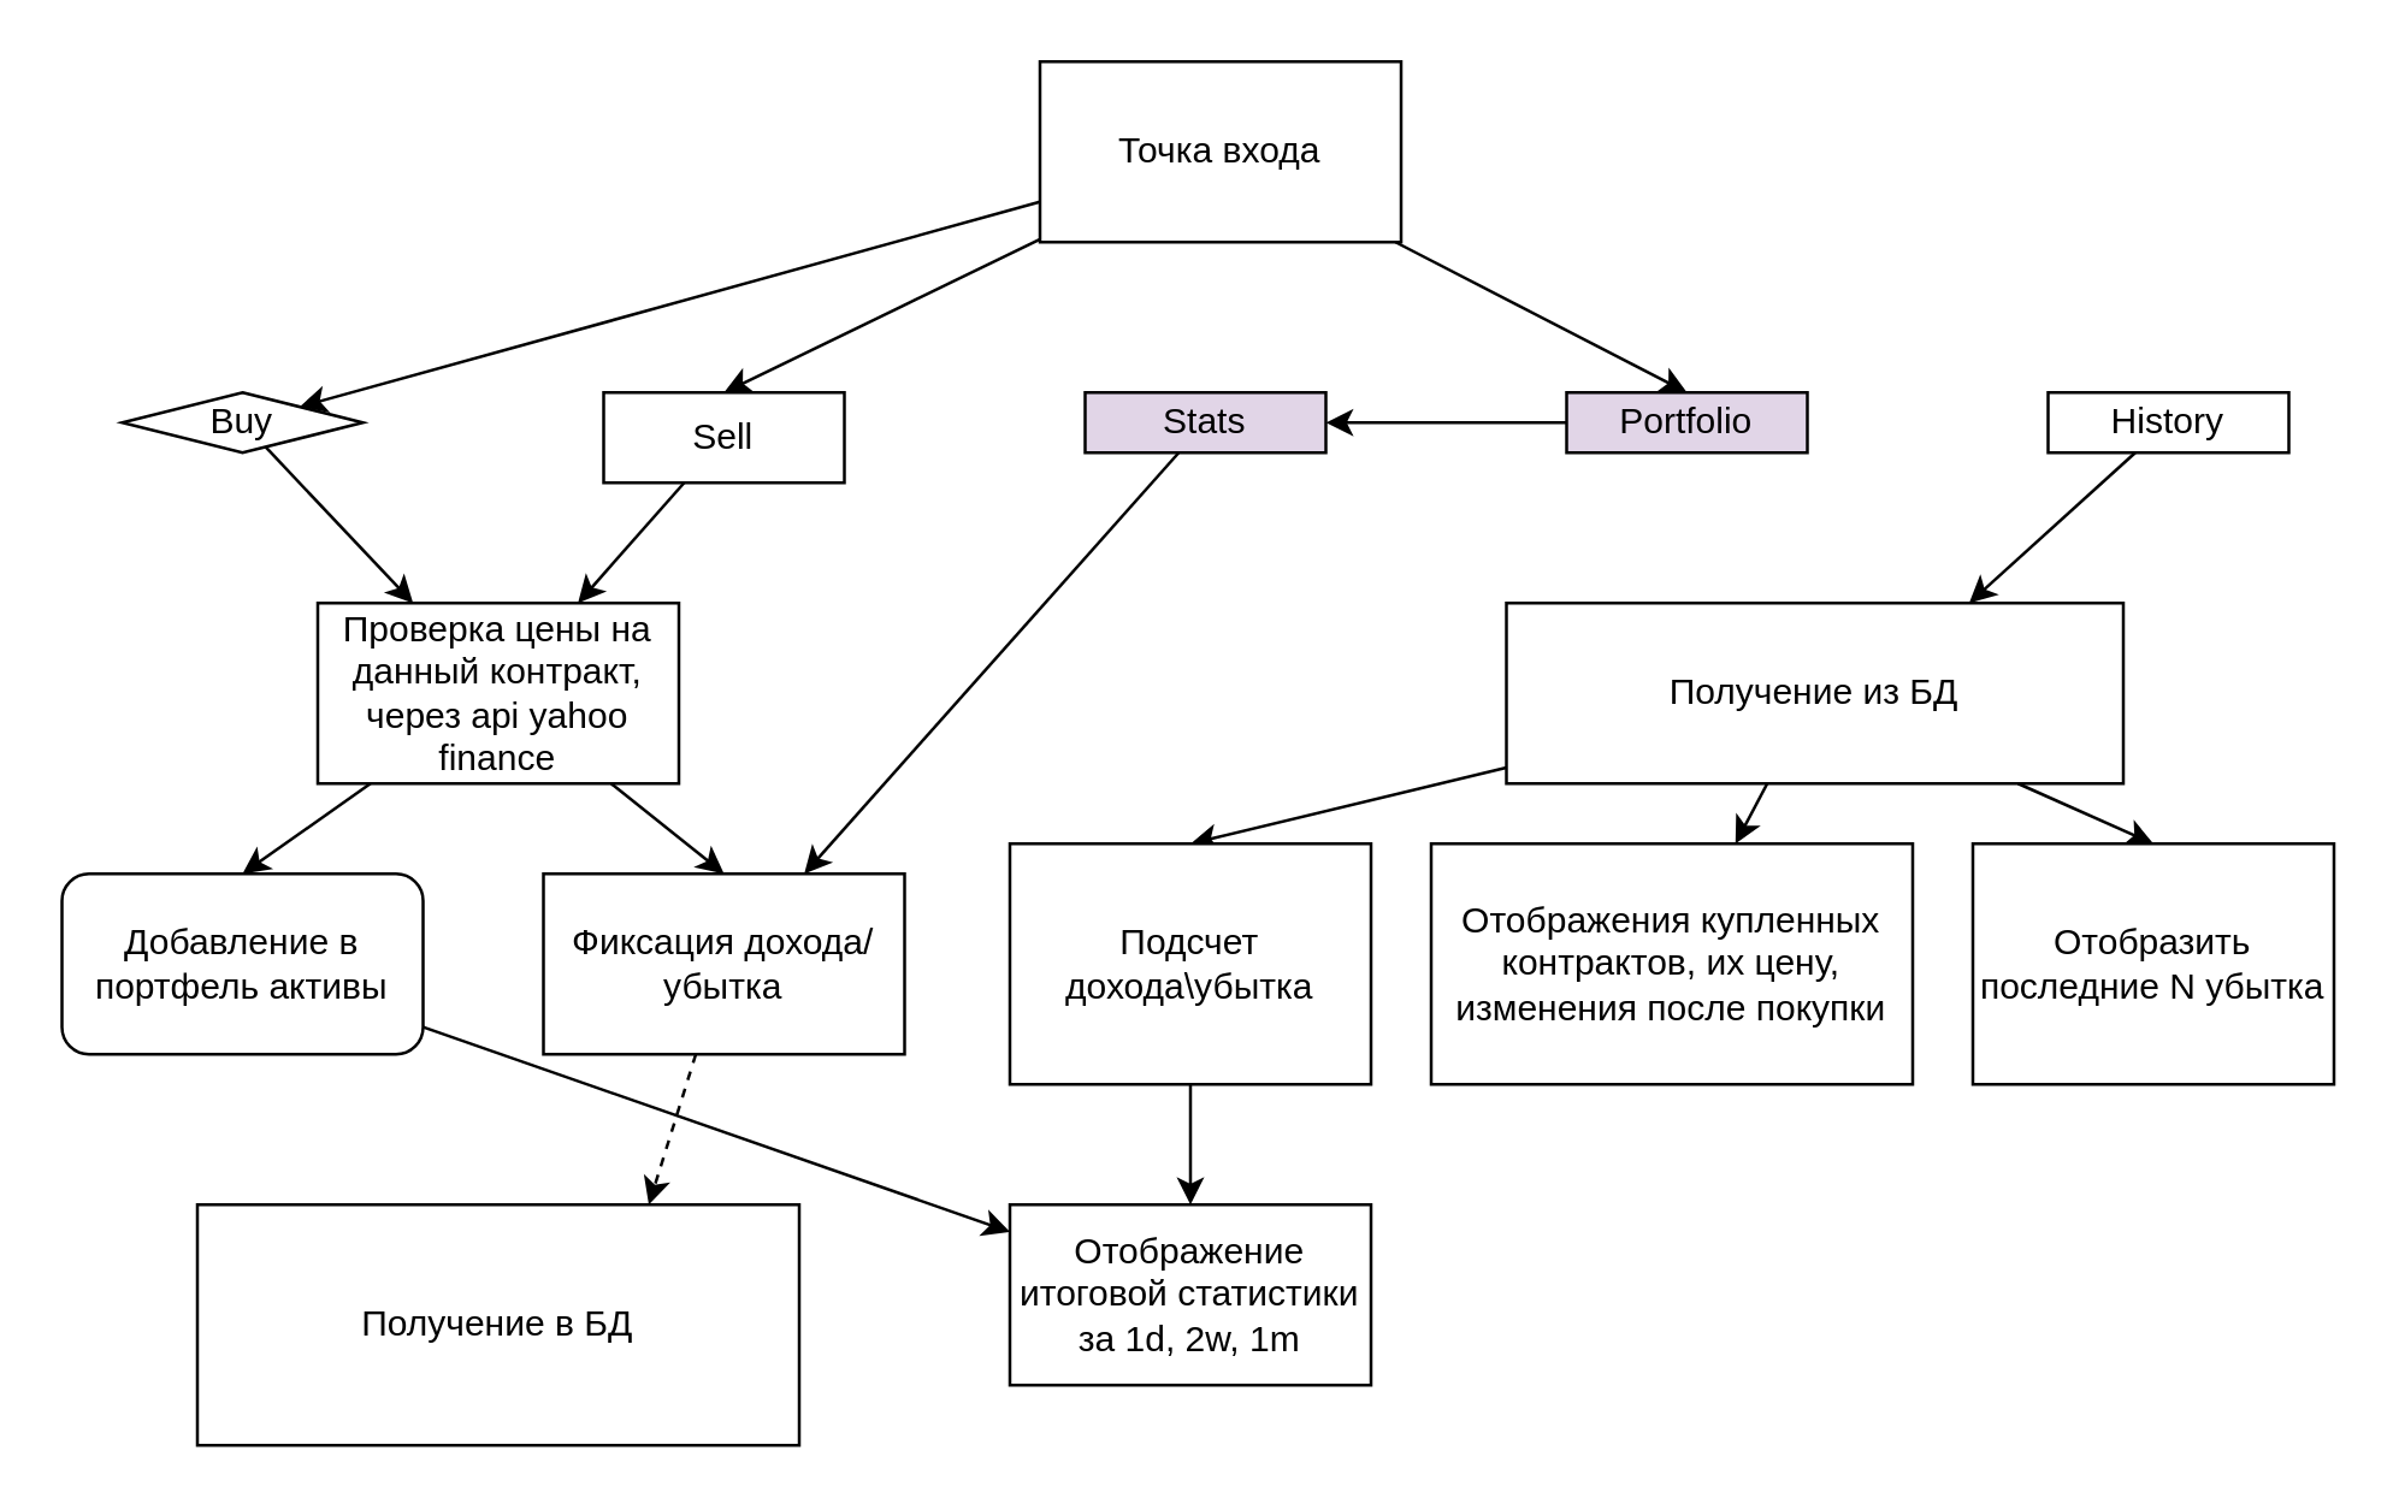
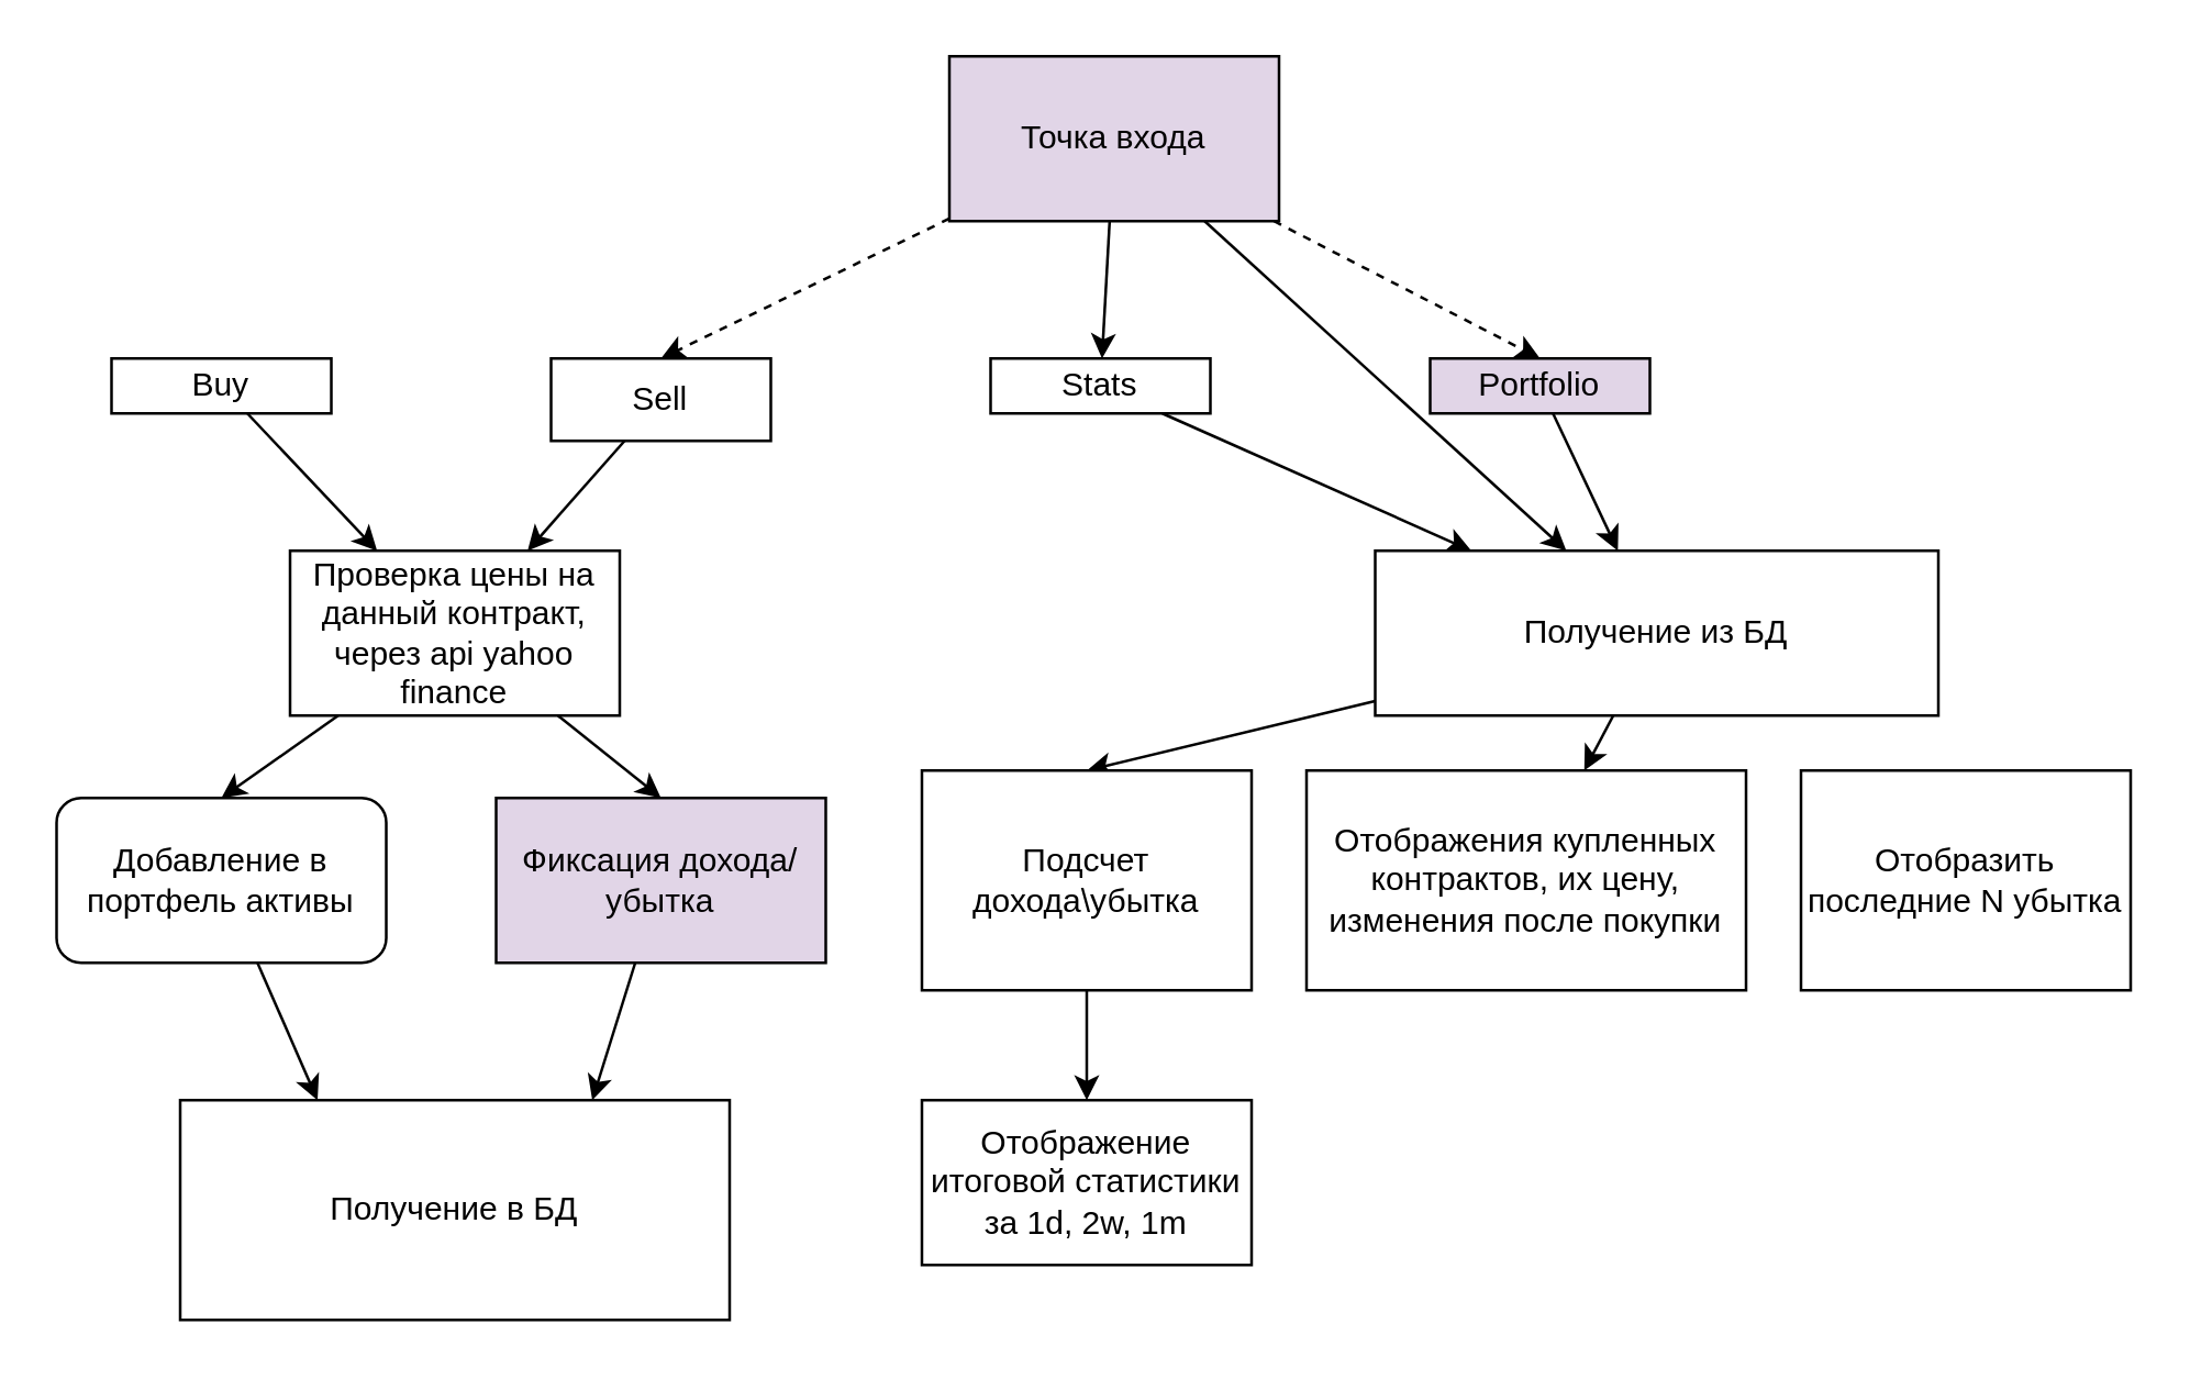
- <mxCell id="6" value="Точка входа" style="whiteSpace=wrap;html=1;" parent="1" vertex="1"><mxGeometry x="345" y="20" width="120" height="60" as="geometry" /></mxCell>
+ <mxCell id="6" value="Точка входа" style="whiteSpace=wrap;html=1;fillColor=#e1d5e7;" parent="1" vertex="1"><mxGeometry x="345" y="20" width="120" height="60" as="geometry" /></mxCell>
- <mxCell id="2" value="" style="edgeStyle=none;html=1;" parent="1" source="6" target="8" edge="1"><mxGeometry relative="1" as="geometry" /></mxCell>
+ <mxCell id="2" value="" style="edgeStyle=none;html=1;" parent="1" source="6" target="28" edge="1"><mxGeometry relative="1" as="geometry" /></mxCell>
+ <mxCell id="3" value="" style="edgeStyle=none;html=1;" parent="1" source="6" target="12" edge="1"><mxGeometry relative="1" as="geometry" /></mxCell>
- <mxCell id="5" style="edgeStyle=none;html=1;entryX=0.5;entryY=0;entryDx=0;entryDy=0;" parent="1" source="6" target="10" edge="1"><mxGeometry relative="1" as="geometry" /></mxCell>
+ <mxCell id="5" style="edgeStyle=none;html=1;entryX=0.5;entryY=0;entryDx=0;entryDy=0;dashed=1;" parent="1" source="6" target="10" edge="1"><mxGeometry relative="1" as="geometry" /></mxCell>
- <mxCell id="4" style="edgeStyle=none;html=1;entryX=0.5;entryY=0;entryDx=0;entryDy=0;" parent="1" source="6" target="14" edge="1"><mxGeometry relative="1" as="geometry" /></mxCell>
+ <mxCell id="4" style="edgeStyle=none;html=1;entryX=0.5;entryY=0;entryDx=0;entryDy=0;dashed=1;" parent="1" source="6" target="14" edge="1"><mxGeometry relative="1" as="geometry" /></mxCell>
- <mxCell id="8" value="Buy" style="rhombus;whiteSpace=wrap;html=1;" parent="1" vertex="1"><mxGeometry x="40" y="130" width="80" height="20" as="geometry" /></mxCell>
+ <mxCell id="8" value="Buy" style="whiteSpace=wrap;html=1;" parent="1" vertex="1"><mxGeometry x="40" y="130" width="80" height="20" as="geometry" /></mxCell>
- <mxCell id="12" value="Stats" style="whiteSpace=wrap;html=1;fillColor=#e1d5e7;" parent="1" vertex="1"><mxGeometry x="360" y="130" width="80" height="20" as="geometry" /></mxCell>
+ <mxCell id="12" value="Stats" style="whiteSpace=wrap;html=1;" parent="1" vertex="1"><mxGeometry x="360" y="130" width="80" height="20" as="geometry" /></mxCell>
- <mxCell id="13" value="" style="edgeStyle=none;html=1;" parent="1" source="14" target="12" edge="1"><mxGeometry relative="1" as="geometry" /></mxCell>
+ <mxCell id="13" value="" style="edgeStyle=none;html=1;" parent="1" source="14" target="28" edge="1"><mxGeometry relative="1" as="geometry" /></mxCell>
- <mxCell id="16" value="History" style="whiteSpace=wrap;html=1;" parent="1" vertex="1"><mxGeometry x="680" y="130" width="80" height="20" as="geometry" /></mxCell>
- <mxCell id="15" style="edgeStyle=none;html=1;entryX=0.75;entryY=0;entryDx=0;entryDy=0;" parent="1" source="16" target="28" edge="1"><mxGeometry relative="1" as="geometry" /></mxCell>
- <mxCell id="11" value="" style="edgeStyle=none;html=1;" parent="1" source="12" target="24" edge="1"><mxGeometry relative="1" as="geometry" /></mxCell>
+ <mxCell id="11" value="" style="edgeStyle=none;html=1;" parent="1" source="12" target="28" edge="1"><mxGeometry relative="1" as="geometry" /></mxCell>
- <mxCell id="25" value="" style="edgeStyle=none;html=1;entryX=0.5;entryY=0;entryDx=0;entryDy=0;" parent="1" source="28" target="32" edge="1"><mxGeometry relative="1" as="geometry" /></mxCell>
- <mxCell id="24" value="Фиксация дохода/убытка" style="whiteSpace=wrap;html=1;" parent="1" vertex="1"><mxGeometry x="180" y="290" width="120" height="60" as="geometry" /></mxCell>
+ <mxCell id="24" value="Фиксация дохода/убытка" style="whiteSpace=wrap;html=1;fillColor=#e1d5e7;" parent="1" vertex="1"><mxGeometry x="180" y="290" width="120" height="60" as="geometry" /></mxCell>
- <mxCell id="23" style="edgeStyle=none;html=1;entryX=0.75;entryY=0;entryDx=0;entryDy=0;dashed=1;" parent="1" source="24" target="22" edge="1"><mxGeometry relative="1" as="geometry" /></mxCell>
+ <mxCell id="23" style="edgeStyle=none;html=1;entryX=0.75;entryY=0;entryDx=0;entryDy=0;" parent="1" source="24" target="22" edge="1"><mxGeometry relative="1" as="geometry" /></mxCell>
- <mxCell id="20" value="" style="edgeStyle=none;html=1;" parent="1" source="21" target="33" edge="1"><mxGeometry relative="1" as="geometry" /></mxCell>
+ <mxCell id="20" value="" style="edgeStyle=none;html=1;entryX=0.25;entryY=0;entryDx=0;entryDy=0;" parent="1" source="21" target="22" edge="1"><mxGeometry relative="1" as="geometry" /></mxCell>
